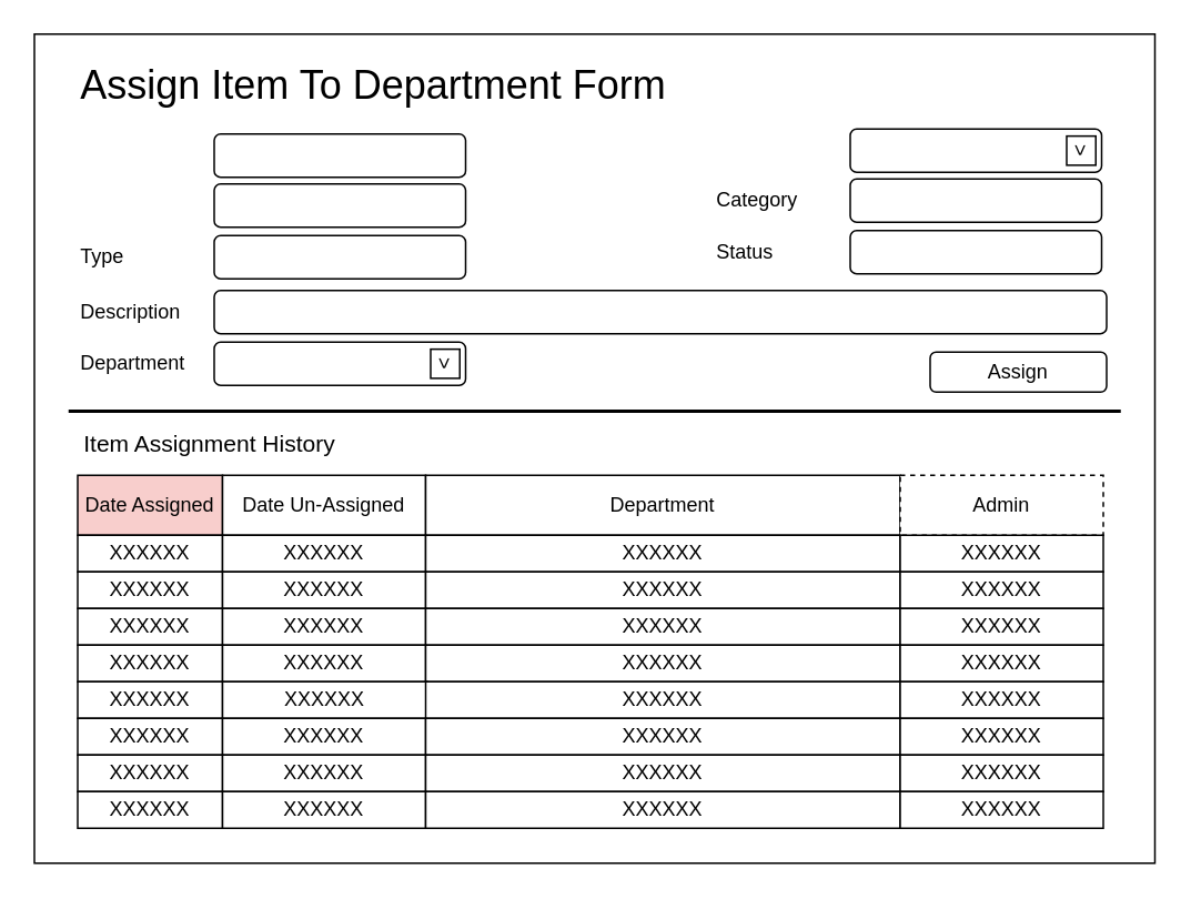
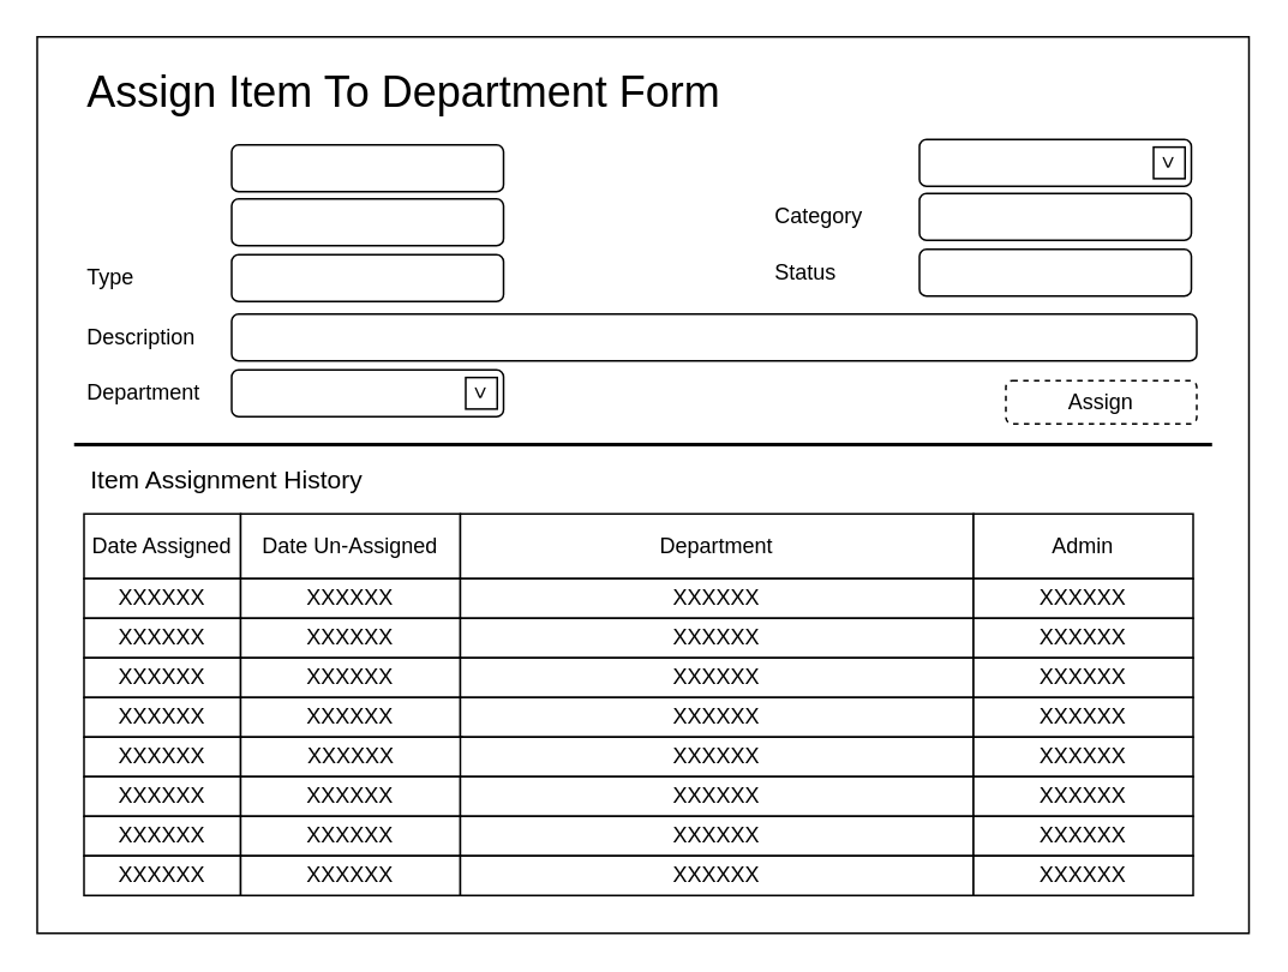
- <mxCell id="15" value="Assign" style="rounded=1;whiteSpace=wrap;html=1;" parent="1" vertex="1"><mxGeometry x="558" y="211" width="106" height="24" as="geometry" /></mxCell>
+ <mxCell id="15" value="Assign" style="rounded=1;whiteSpace=wrap;html=1;dashed=1;" parent="1" vertex="1"><mxGeometry x="558" y="211" width="106" height="24" as="geometry" /></mxCell>
- <mxCell id="19" value="Date Assigned" style="rounded=0;whiteSpace=wrap;html=1;fillColor=#f8cecc;" parent="1" vertex="1"><mxGeometry x="46" y="285" width="87" height="36" as="geometry" /></mxCell>
+ <mxCell id="19" value="Date Assigned" style="rounded=0;whiteSpace=wrap;html=1;" parent="1" vertex="1"><mxGeometry x="46" y="285" width="87" height="36" as="geometry" /></mxCell>
- <mxCell id="22" value="Admin" style="rounded=0;whiteSpace=wrap;html=1;dashed=1;" parent="1" vertex="1"><mxGeometry x="540" y="285" width="122" height="36" as="geometry" /></mxCell>
+ <mxCell id="22" value="Admin" style="rounded=0;whiteSpace=wrap;html=1;" parent="1" vertex="1"><mxGeometry x="540" y="285" width="122" height="36" as="geometry" /></mxCell>
